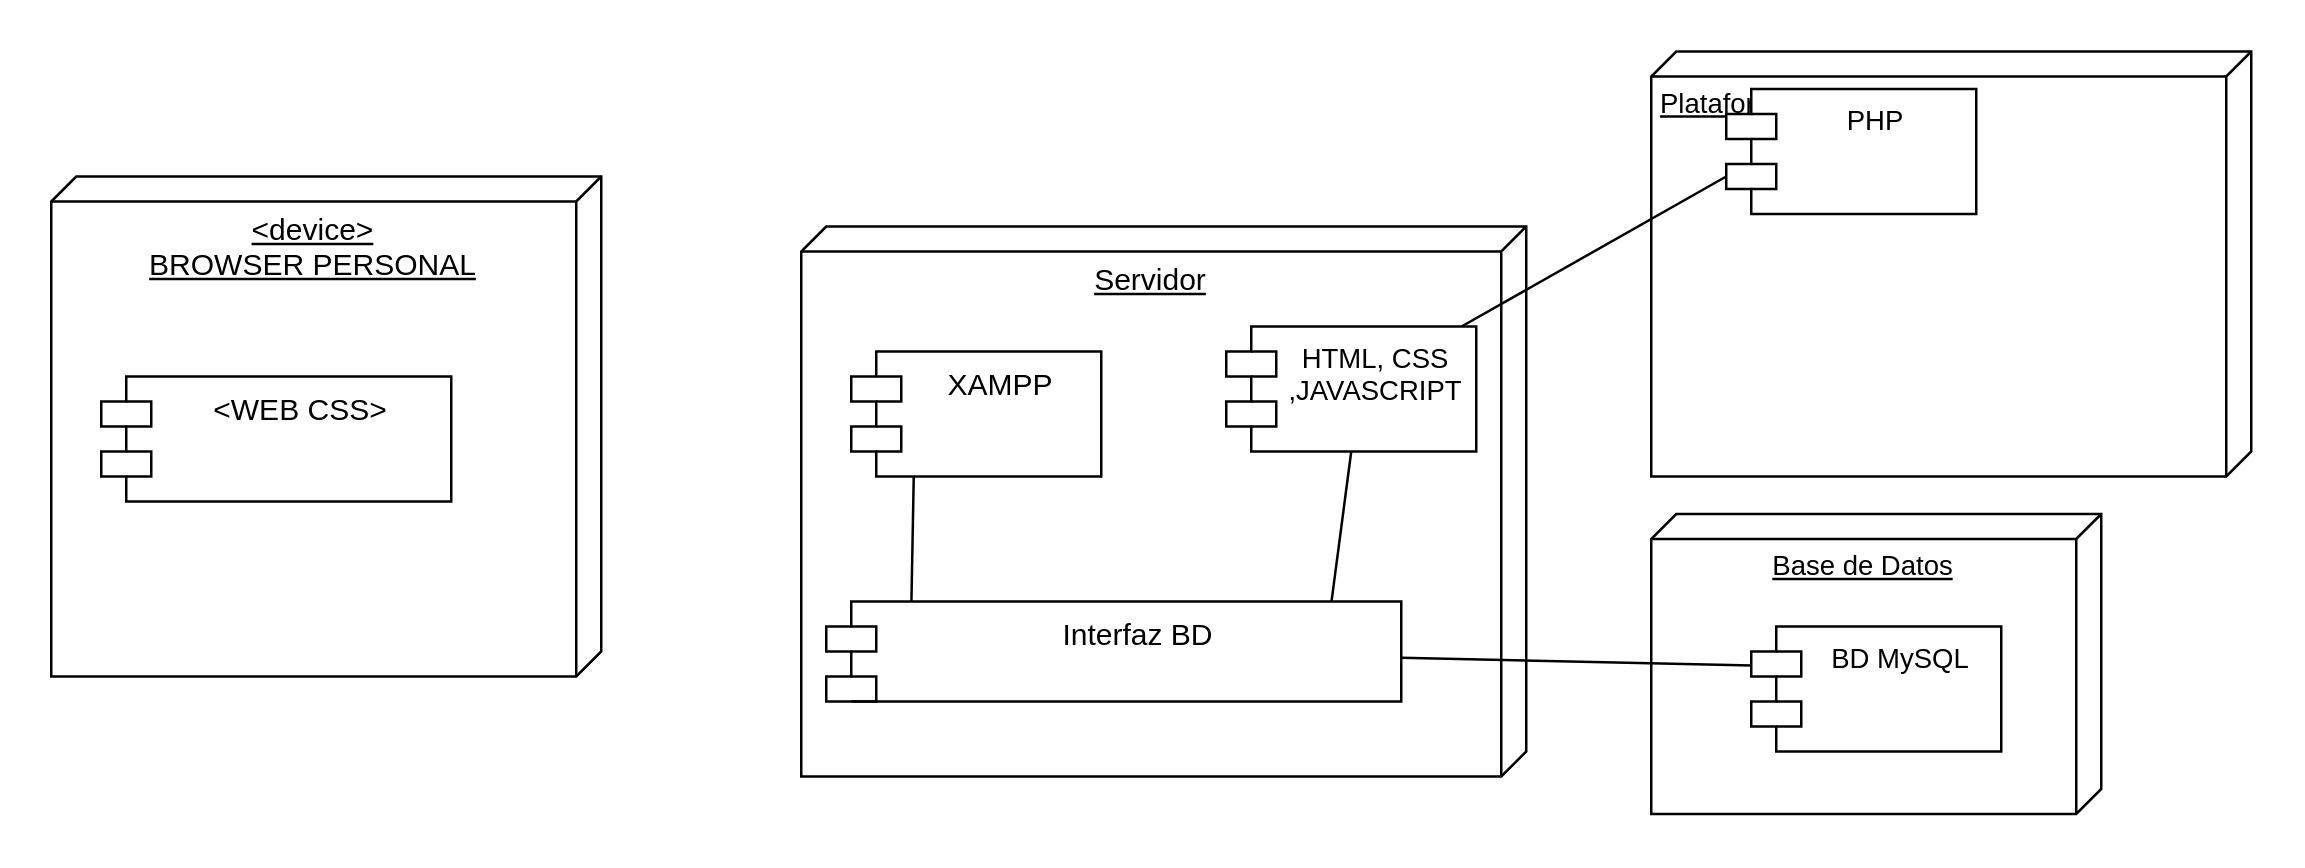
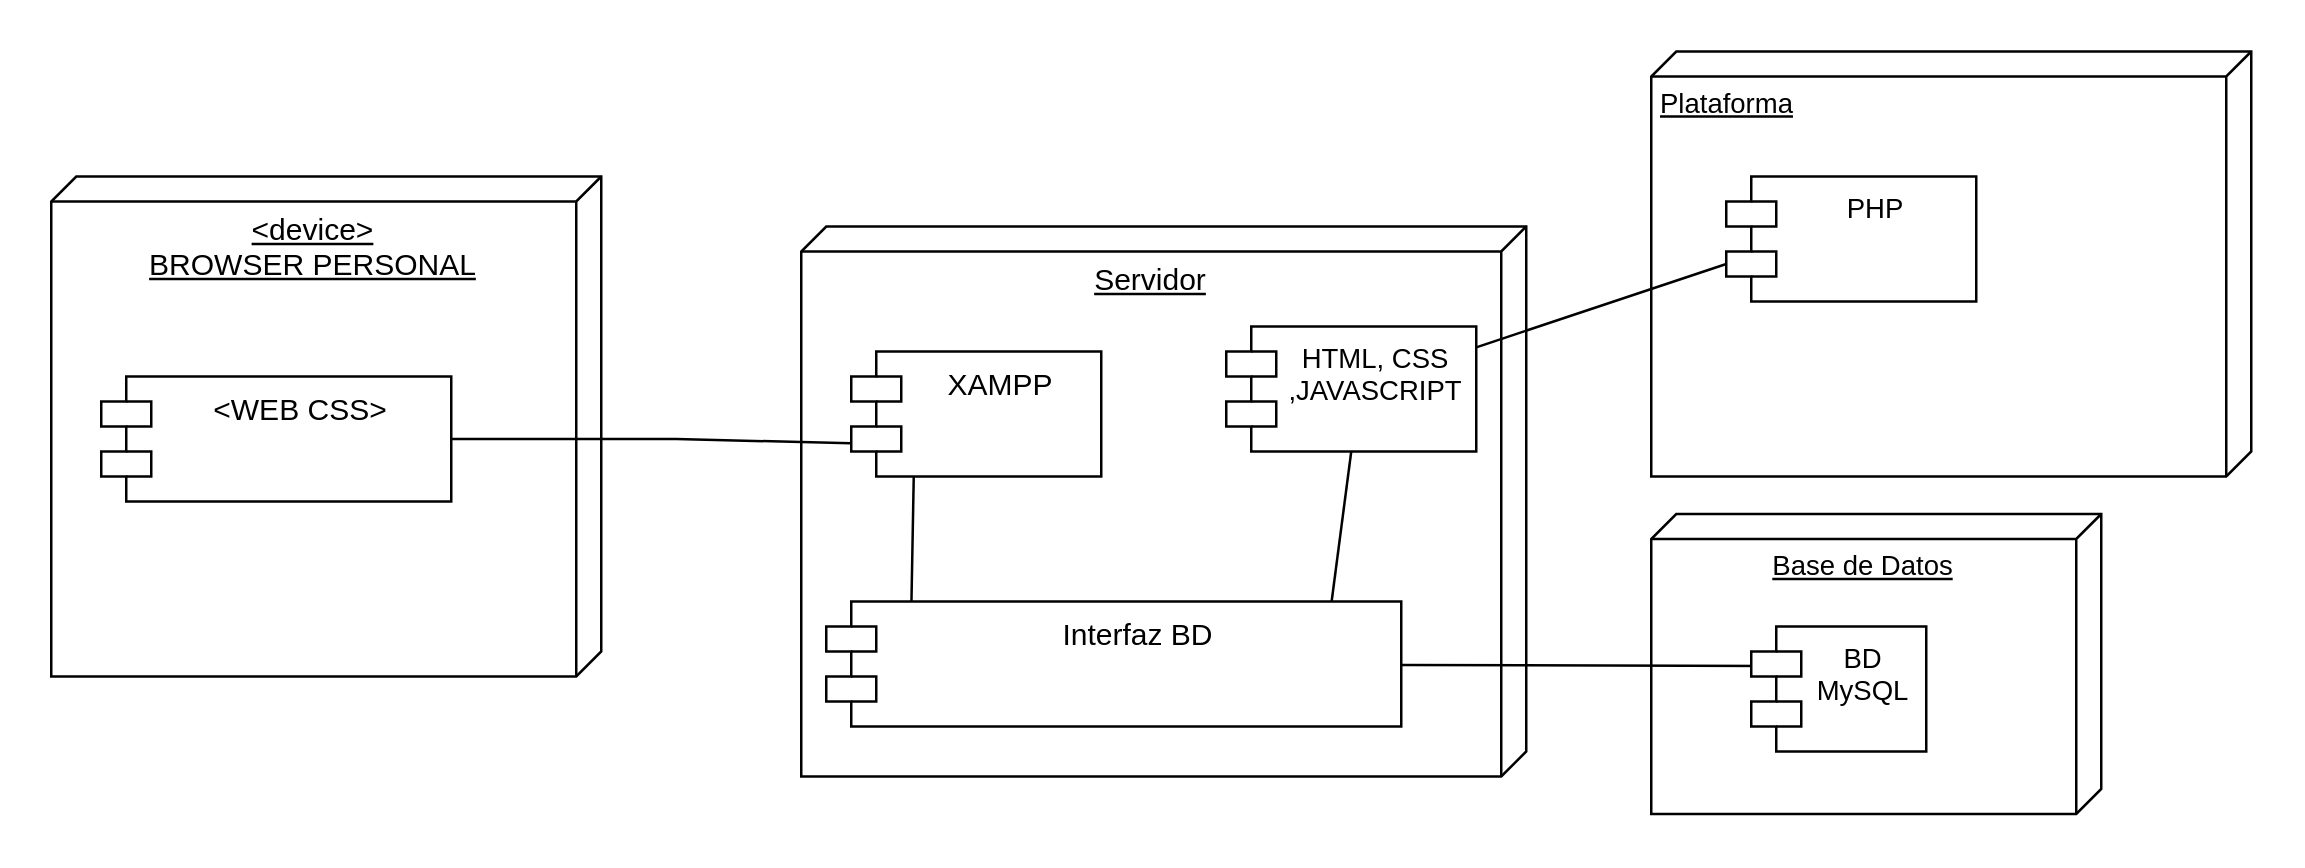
- <mxCell id="16" value="PHP" style="shape=module;align=left;spacingLeft=20;align=center;verticalAlign=top;whiteSpace=wrap;html=1;fontFamily=Helvetica;fontSize=11;fontColor=default;" vertex="1" parent="1"><mxGeometry x="690" y="35" width="100" height="50" as="geometry" /></mxCell>
+ <mxCell id="16" value="PHP" style="shape=module;align=left;spacingLeft=20;align=center;verticalAlign=top;whiteSpace=wrap;html=1;fontFamily=Helvetica;fontSize=11;fontColor=default;" vertex="1" parent="1"><mxGeometry x="690" y="70" width="100" height="50" as="geometry" /></mxCell>
+ <mxCell id="6" style="rounded=0;orthogonalLoop=1;jettySize=auto;html=1;entryX=0.116;entryY=0.74;entryDx=0;entryDy=0;entryPerimeter=0;endArrow=none;endFill=0;" edge="1" parent="1" source="7" target="9"><mxGeometry relative="1" as="geometry"><Array as="points"><mxPoint x="270" y="175" /></Array></mxGeometry></mxCell>
- <mxCell id="12" value="Interfaz BD" style="shape=module;align=left;spacingLeft=20;align=center;verticalAlign=top;whiteSpace=wrap;html=1;" vertex="1" parent="1"><mxGeometry x="330" y="240" width="230" height="40" as="geometry" /></mxCell>
+ <mxCell id="12" value="Interfaz BD" style="shape=module;align=left;spacingLeft=20;align=center;verticalAlign=top;whiteSpace=wrap;html=1;" vertex="1" parent="1"><mxGeometry x="330" y="240" width="230" height="50" as="geometry" /></mxCell>
- <mxCell id="13" value="BD MySQL" style="shape=module;align=left;spacingLeft=20;align=center;verticalAlign=top;whiteSpace=wrap;html=1;fontFamily=Helvetica;fontSize=11;fontColor=default;" vertex="1" parent="1"><mxGeometry x="700" y="250" width="100" height="50" as="geometry" /></mxCell>
+ <mxCell id="13" value="BD MySQL" style="shape=module;align=left;spacingLeft=20;align=center;verticalAlign=top;whiteSpace=wrap;html=1;fontFamily=Helvetica;fontSize=11;fontColor=default;" vertex="1" parent="1"><mxGeometry x="700" y="250" width="70" height="50" as="geometry" /></mxCell>
